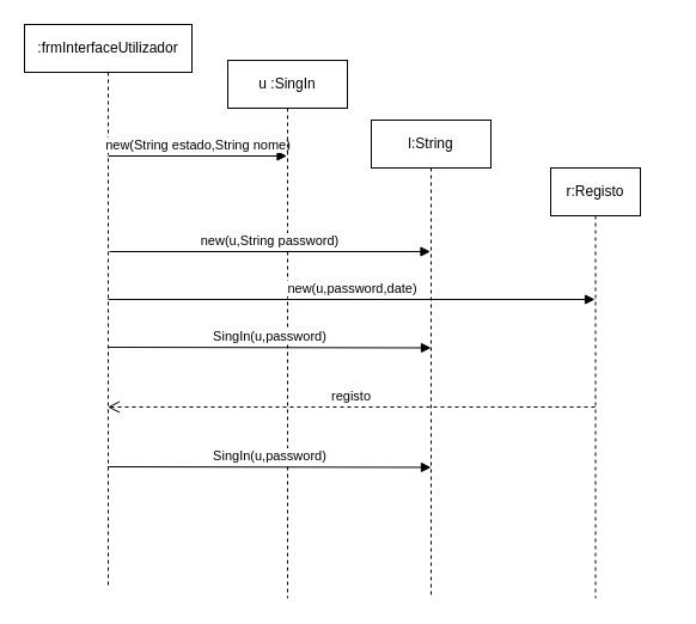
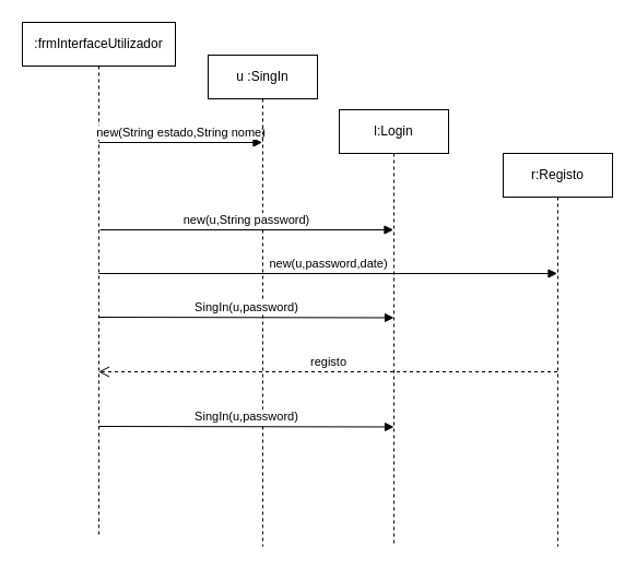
- <mxCell id="5" value="l:String" style="shape=umlLifeline;perimeter=lifelinePerimeter;whiteSpace=wrap;html=1;container=1;collapsible=0;recursiveResize=0;outlineConnect=0;" vertex="1" parent="1"><mxGeometry x="310" y="100" width="100" height="400" as="geometry" /></mxCell>
+ <mxCell id="5" value="l:Login" style="shape=umlLifeline;perimeter=lifelinePerimeter;whiteSpace=wrap;html=1;container=1;collapsible=0;recursiveResize=0;outlineConnect=0;" vertex="1" parent="1"><mxGeometry x="310" y="100" width="100" height="400" as="geometry" /></mxCell>
- <mxCell id="7" value="r:Registo" style="shape=umlLifeline;perimeter=lifelinePerimeter;whiteSpace=wrap;html=1;container=1;collapsible=0;recursiveResize=0;outlineConnect=0;" vertex="1" parent="1"><mxGeometry x="460" y="140" width="75" height="360" as="geometry" /></mxCell>
+ <mxCell id="7" value="r:Registo" style="shape=umlLifeline;perimeter=lifelinePerimeter;whiteSpace=wrap;html=1;container=1;collapsible=0;recursiveResize=0;outlineConnect=0;" vertex="1" parent="1"><mxGeometry x="460" y="140" width="100" height="360" as="geometry" /></mxCell>
